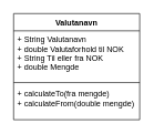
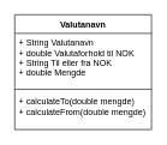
- <mxCell id="5" value="+ calculateTo(fra mengde)&#10;+ calculateFrom(double mengde)" style="text;strokeColor=none;fillColor=none;align=left;verticalAlign=top;spacingLeft=4;spacingRight=4;overflow=hidden;rotatable=0;points=[[0,0.5],[1,0.5]];portConstraint=eastwest;" vertex="1" parent="2"><mxGeometry y="108" width="190" height="52" as="geometry" /></mxCell>
+ <mxCell id="5" value="+ calculateTo(double mengde)&#10;+ calculateFrom(double mengde)" style="text;strokeColor=none;fillColor=none;align=left;verticalAlign=top;spacingLeft=4;spacingRight=4;overflow=hidden;rotatable=0;points=[[0,0.5],[1,0.5]];portConstraint=eastwest;" vertex="1" parent="2"><mxGeometry y="108" width="190" height="52" as="geometry" /></mxCell>
